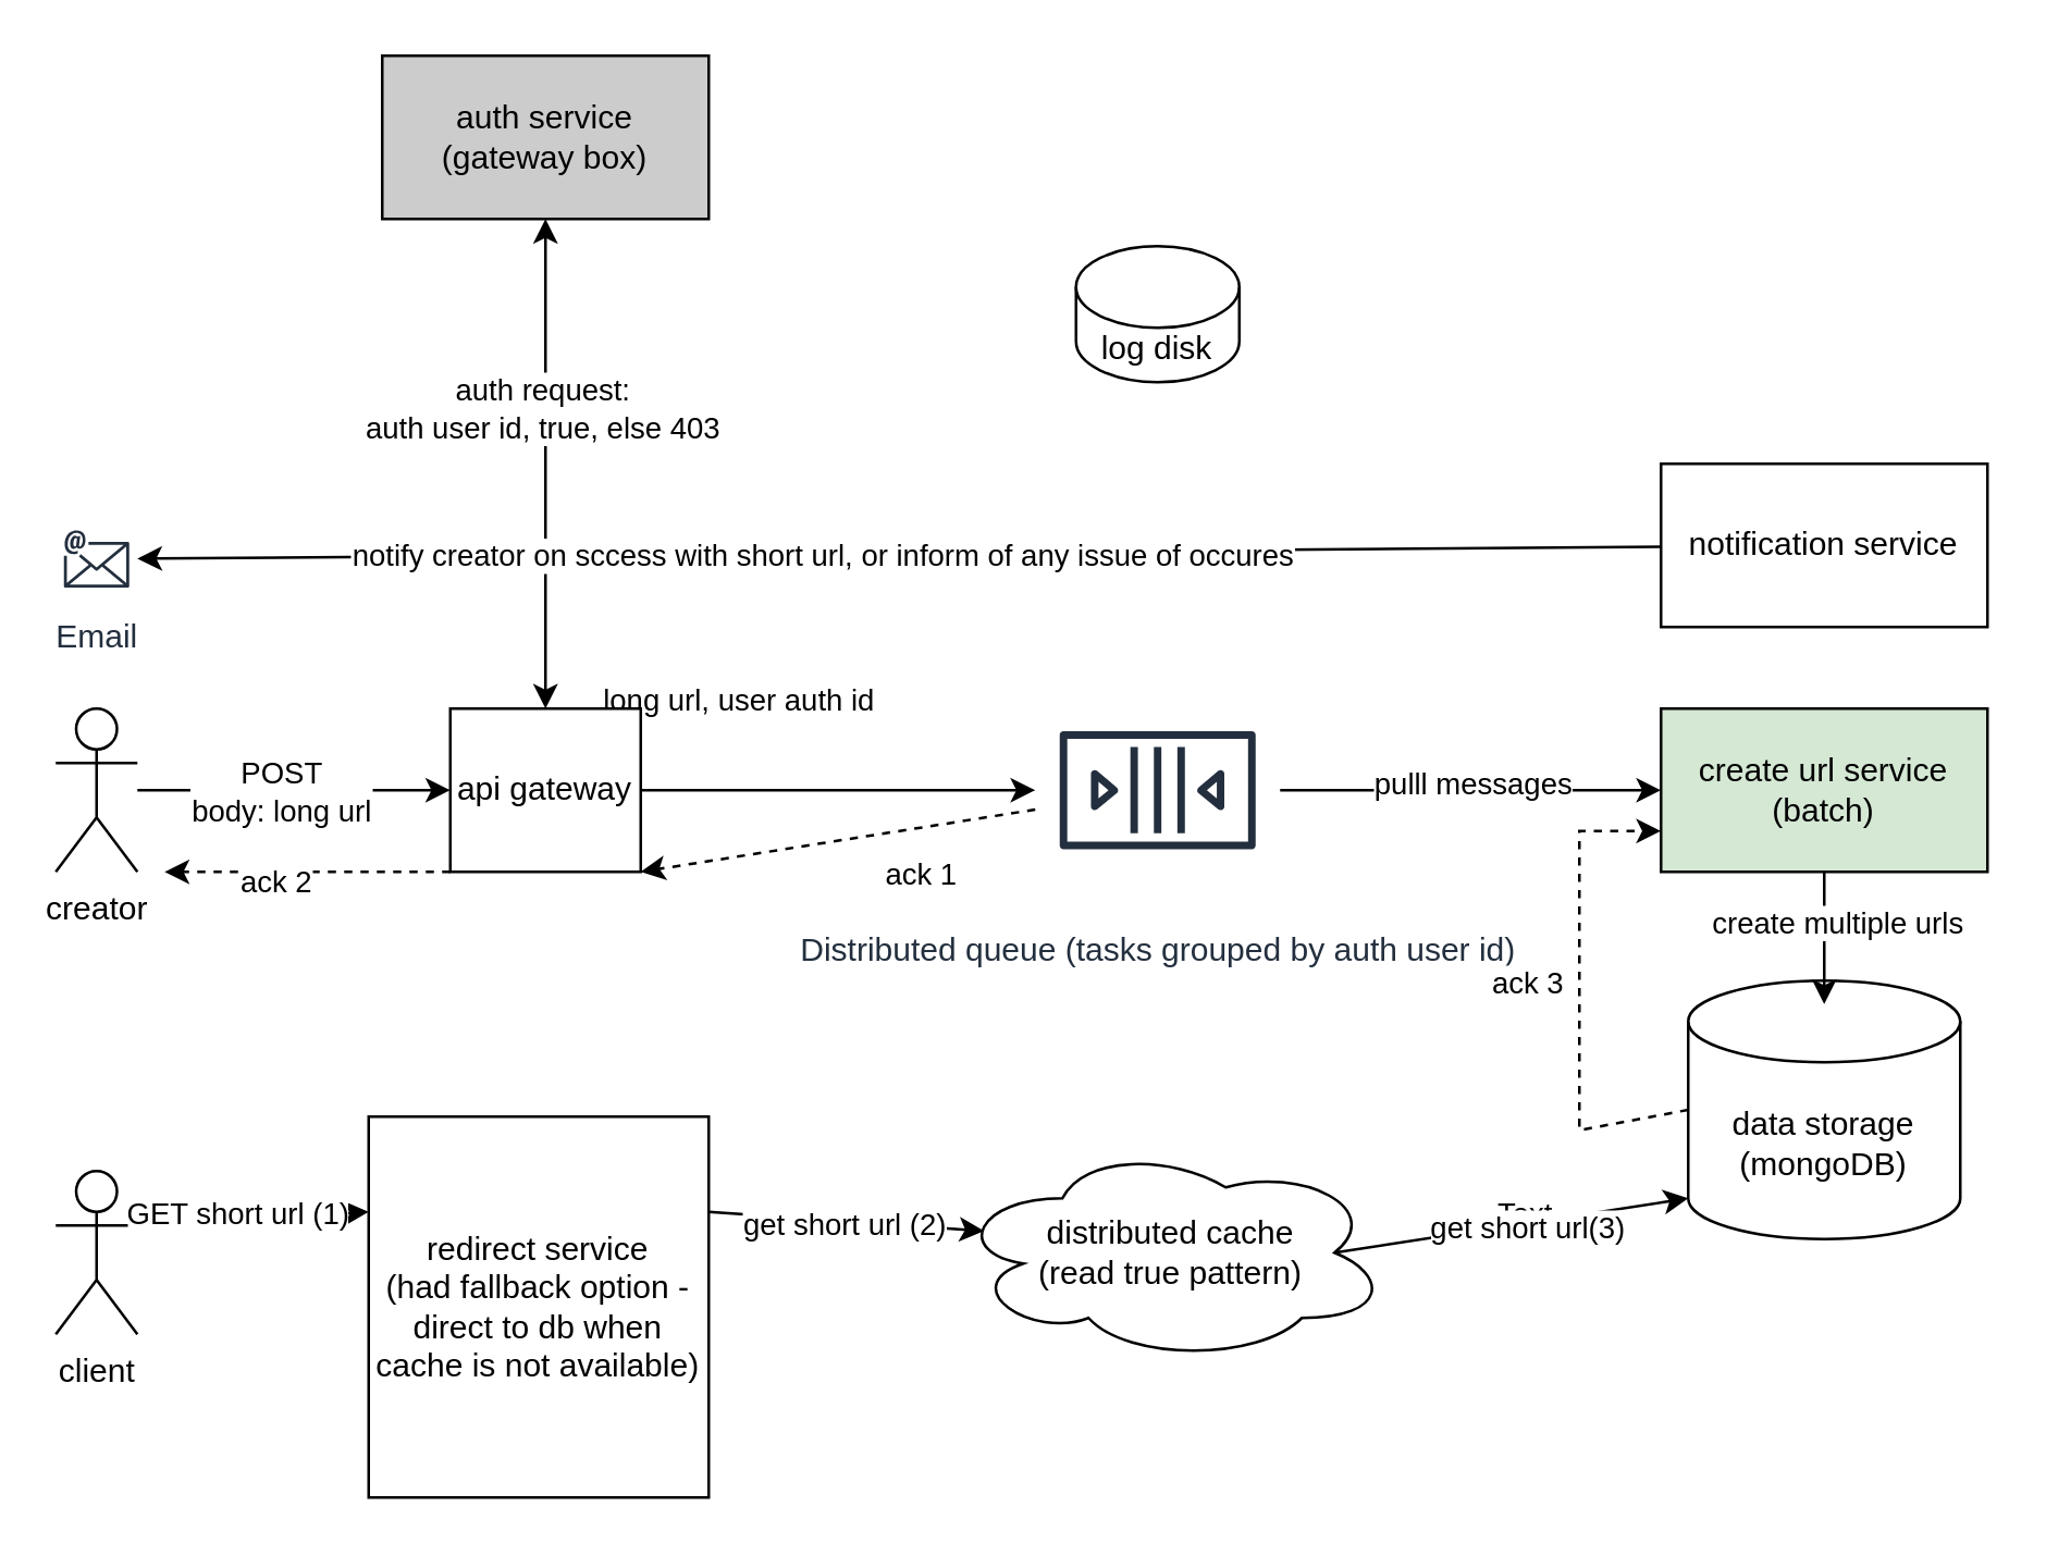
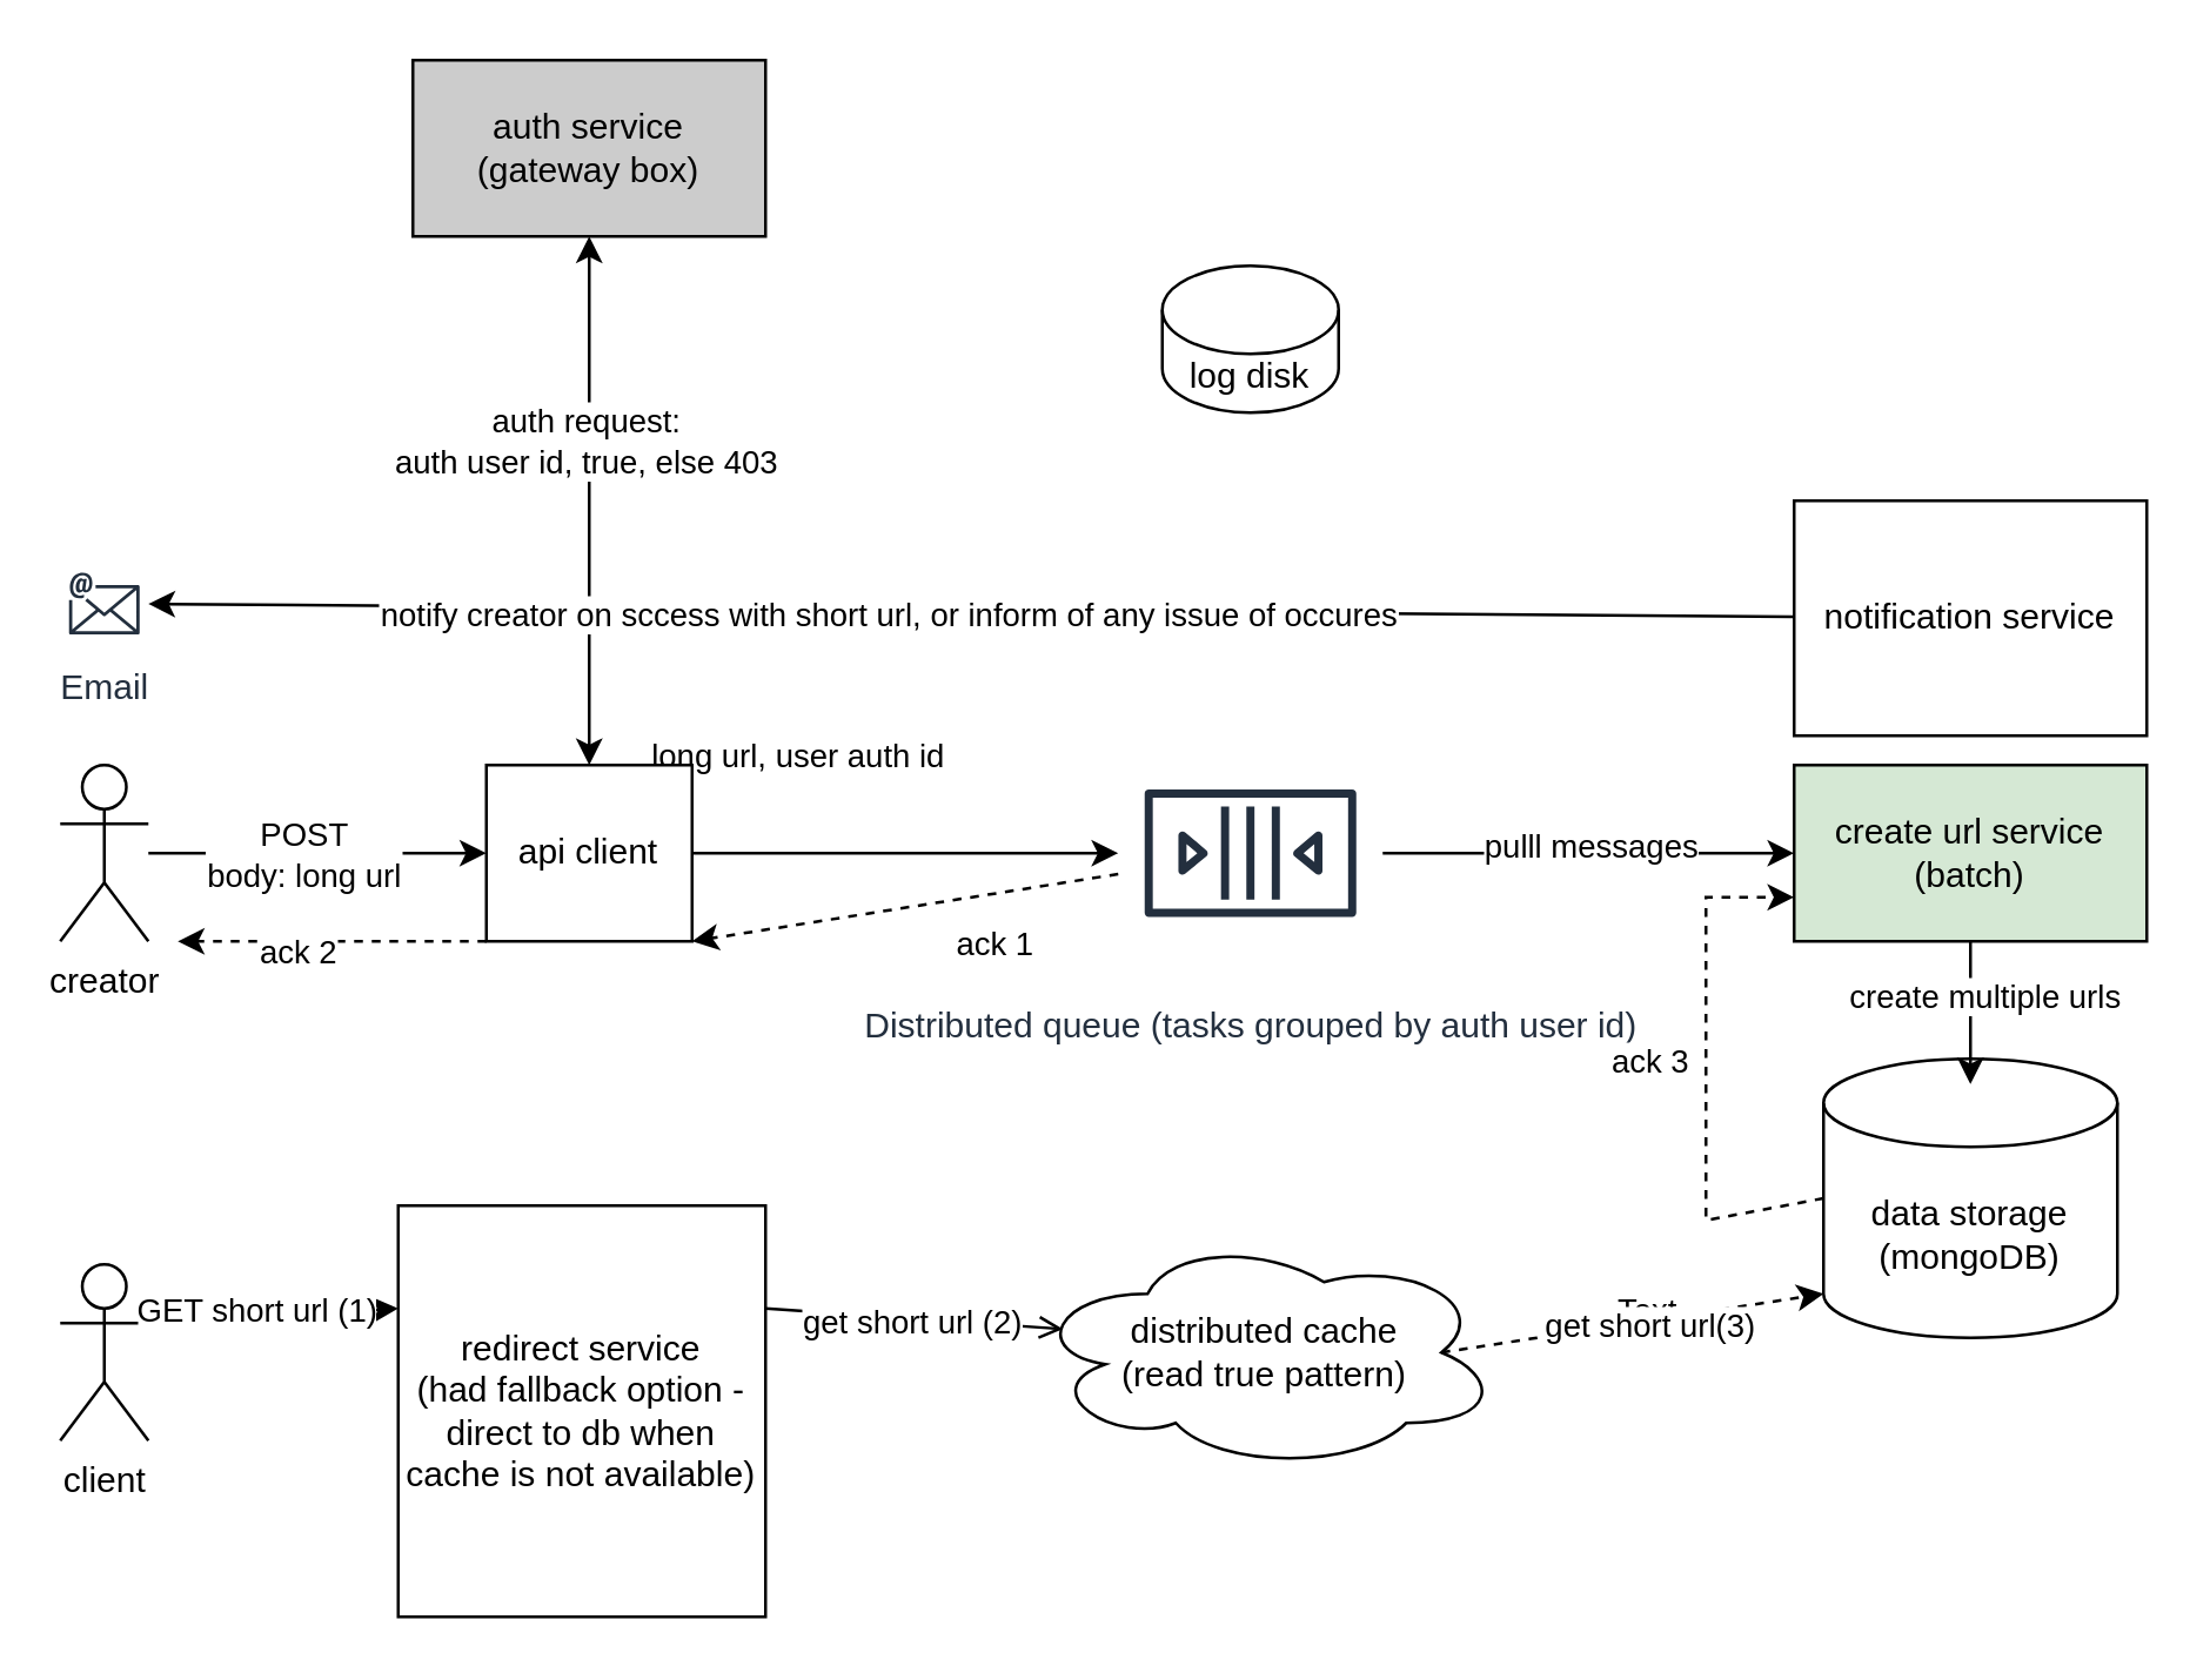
- <mxCell id="9" value="notification service" style="rounded=0;whiteSpace=wrap;html=1;" vertex="1" parent="1"><mxGeometry x="610" y="170" width="120" height="60" as="geometry" /></mxCell>
+ <mxCell id="9" value="notification service" style="rounded=0;whiteSpace=wrap;html=1;" vertex="1" parent="1"><mxGeometry x="610" y="170" width="120" height="80" as="geometry" /></mxCell>
- <mxCell id="18" value="api gateway" style="rounded=0;whiteSpace=wrap;html=1;" vertex="1" parent="1"><mxGeometry x="165" y="260" width="70" height="60" as="geometry" /></mxCell>
+ <mxCell id="18" value="api client" style="rounded=0;whiteSpace=wrap;html=1;" vertex="1" parent="1"><mxGeometry x="165" y="260" width="70" height="60" as="geometry" /></mxCell>
- <mxCell id="34" value="" style="endArrow=classic;html=1;rounded=0;exitX=1;exitY=0.25;exitDx=0;exitDy=0;entryX=0.07;entryY=0.4;entryDx=0;entryDy=0;entryPerimeter=0;" edge="1" parent="1" source="30" target="33"><mxGeometry width="50" height="50" relative="1" as="geometry"><mxPoint x="330" y="450" as="sourcePoint" /><mxPoint x="380" y="400" as="targetPoint" /></mxGeometry></mxCell>
+ <mxCell id="34" value="" style="endArrow=open;html=1;rounded=0;exitX=1;exitY=0.25;exitDx=0;exitDy=0;entryX=0.07;entryY=0.4;entryDx=0;entryDy=0;entryPerimeter=0;" edge="1" parent="1" source="30" target="33"><mxGeometry width="50" height="50" relative="1" as="geometry"><mxPoint x="330" y="450" as="sourcePoint" /><mxPoint x="380" y="400" as="targetPoint" /></mxGeometry></mxCell>
- <mxCell id="36" value="" style="endArrow=classic;html=1;rounded=0;entryX=0;entryY=1;entryDx=0;entryDy=-15;entryPerimeter=0;exitX=0.875;exitY=0.5;exitDx=0;exitDy=0;exitPerimeter=0;" edge="1" parent="1" source="33" target="23"><mxGeometry width="50" height="50" relative="1" as="geometry"><mxPoint x="330" y="450" as="sourcePoint" /><mxPoint x="380" y="400" as="targetPoint" /></mxGeometry></mxCell>
+ <mxCell id="36" value="" style="endArrow=classic;html=1;rounded=0;entryX=0;entryY=1;entryDx=0;entryDy=-15;entryPerimeter=0;exitX=0.875;exitY=0.5;exitDx=0;exitDy=0;exitPerimeter=0;dashed=1;" edge="1" parent="1" source="33" target="23"><mxGeometry width="50" height="50" relative="1" as="geometry"><mxPoint x="330" y="450" as="sourcePoint" /><mxPoint x="380" y="400" as="targetPoint" /></mxGeometry></mxCell>
